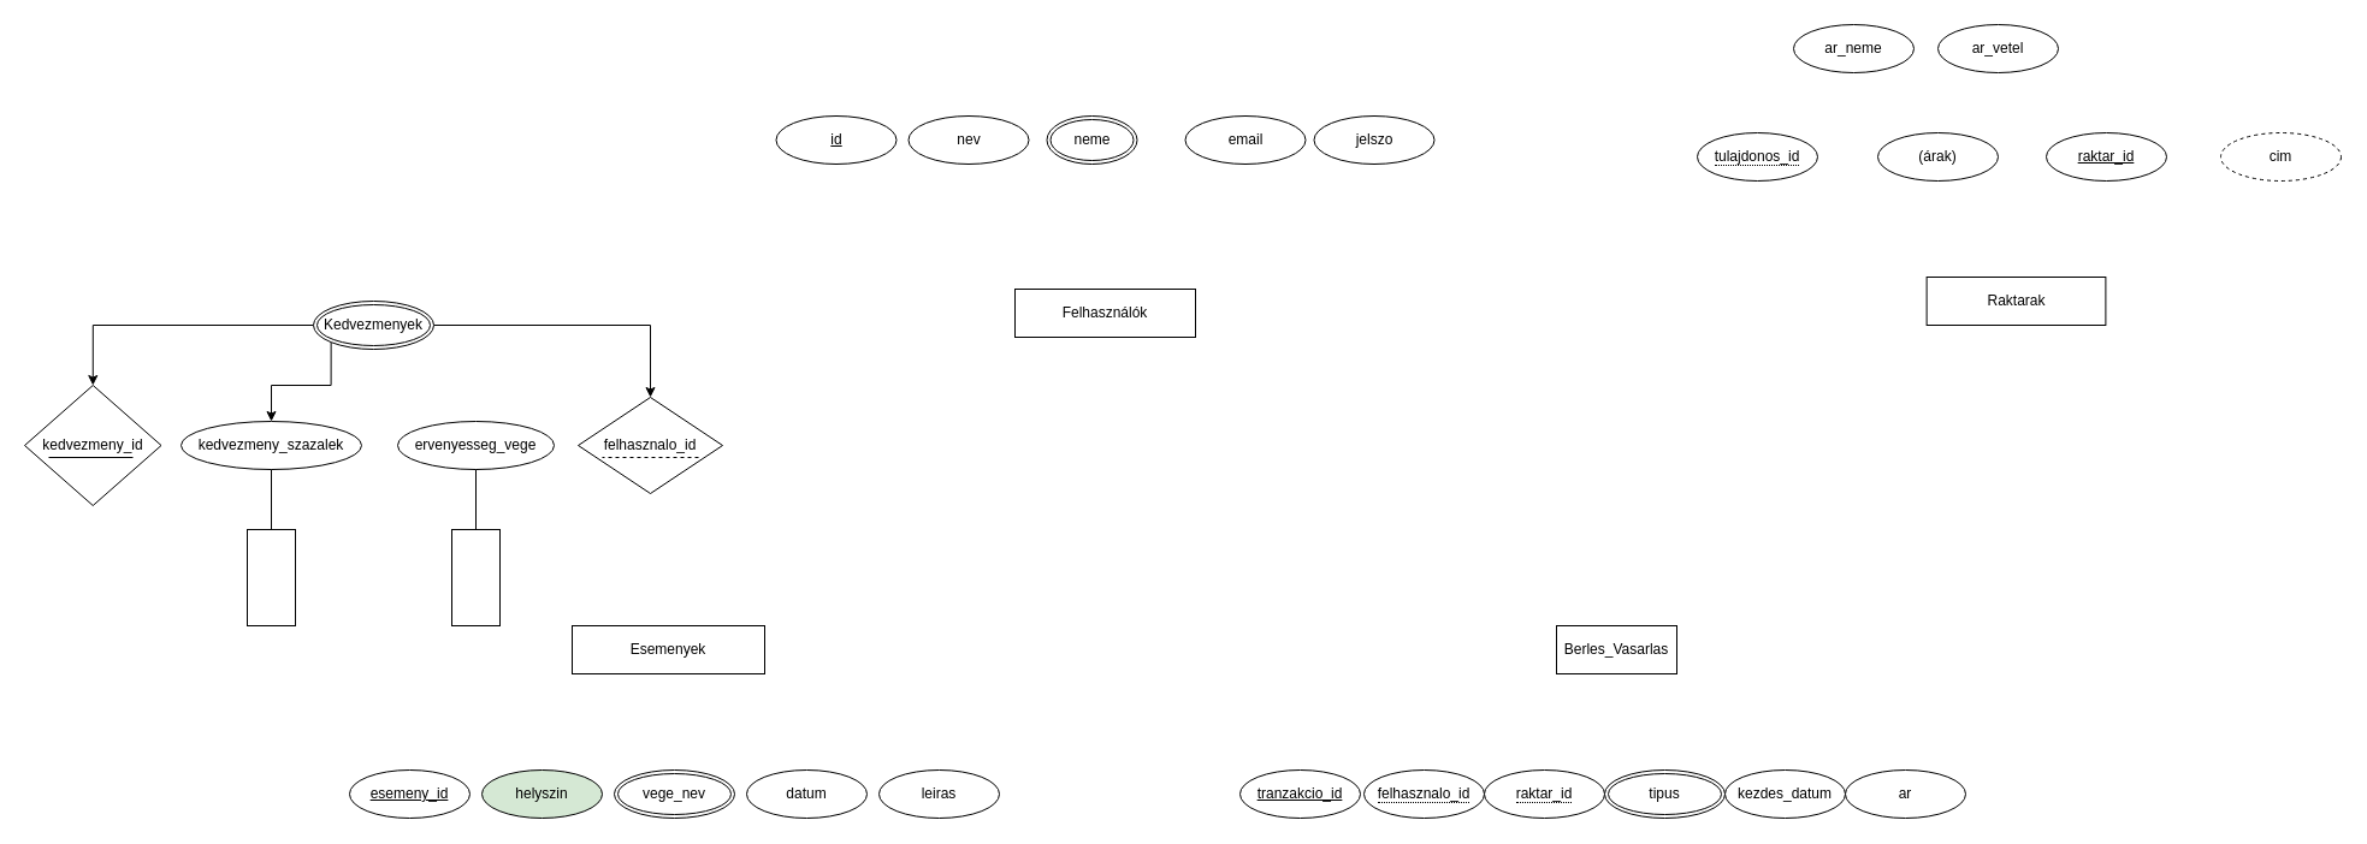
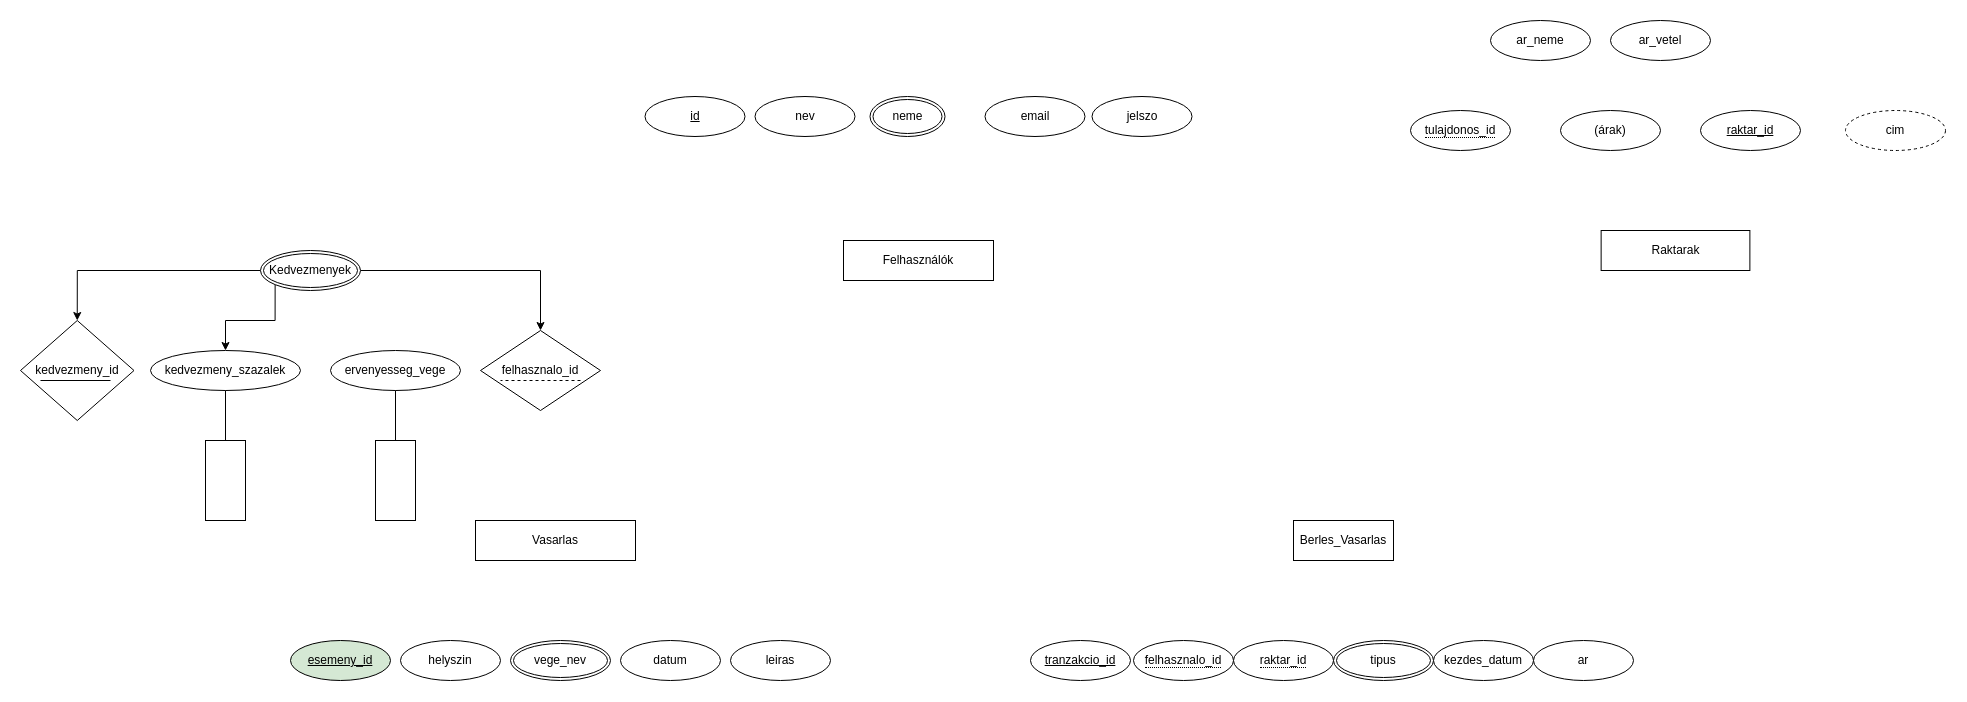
- <mxCell id="14" value="Esemenyek" style="whiteSpace=wrap;html=1;align=center;" parent="1" vertex="1"><mxGeometry x="475" y="520" width="160" height="40" as="geometry" /></mxCell>
+ <mxCell id="14" value="Vasarlas" style="whiteSpace=wrap;html=1;align=center;" parent="1" vertex="1"><mxGeometry x="475" y="520" width="160" height="40" as="geometry" /></mxCell>
- <mxCell id="15" value="esemeny_id" style="ellipse;whiteSpace=wrap;html=1;align=center;fontStyle=4;" parent="1" vertex="1"><mxGeometry x="290" y="640" width="100" height="40" as="geometry" /></mxCell>
+ <mxCell id="15" value="esemeny_id" style="ellipse;whiteSpace=wrap;html=1;align=center;fontStyle=4;fillColor=#d5e8d4;" parent="1" vertex="1"><mxGeometry x="290" y="640" width="100" height="40" as="geometry" /></mxCell>
- <mxCell id="18" value="helyszin" style="ellipse;whiteSpace=wrap;html=1;align=center;fillColor=#d5e8d4;" parent="1" vertex="1"><mxGeometry x="400" y="640" width="100" height="40" as="geometry" /></mxCell>
+ <mxCell id="18" value="helyszin" style="ellipse;whiteSpace=wrap;html=1;align=center;" parent="1" vertex="1"><mxGeometry x="400" y="640" width="100" height="40" as="geometry" /></mxCell>
